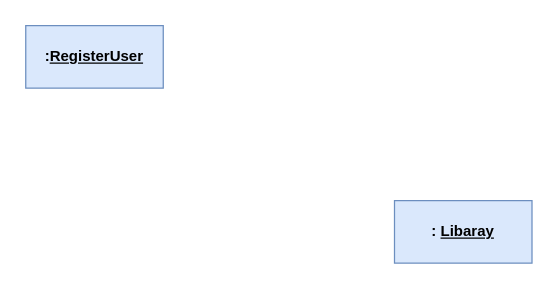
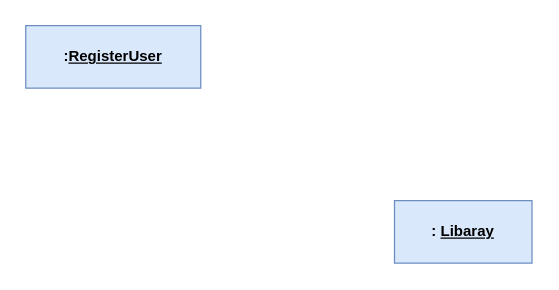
- <mxCell id="2" value="&lt;b&gt;:&lt;u&gt;RegisterUser&lt;/u&gt;&lt;/b&gt;" style="html=1;whiteSpace=wrap;fillColor=#dae8fc;strokeColor=#6c8ebf;" vertex="1" parent="1"><mxGeometry x="20" y="20" width="110" height="50" as="geometry" /></mxCell>
+ <mxCell id="2" value="&lt;b&gt;:&lt;u&gt;RegisterUser&lt;/u&gt;&lt;/b&gt;" style="html=1;whiteSpace=wrap;fillColor=#dae8fc;strokeColor=#6c8ebf;" vertex="1" parent="1"><mxGeometry x="20" y="20" width="140" height="50" as="geometry" /></mxCell>
